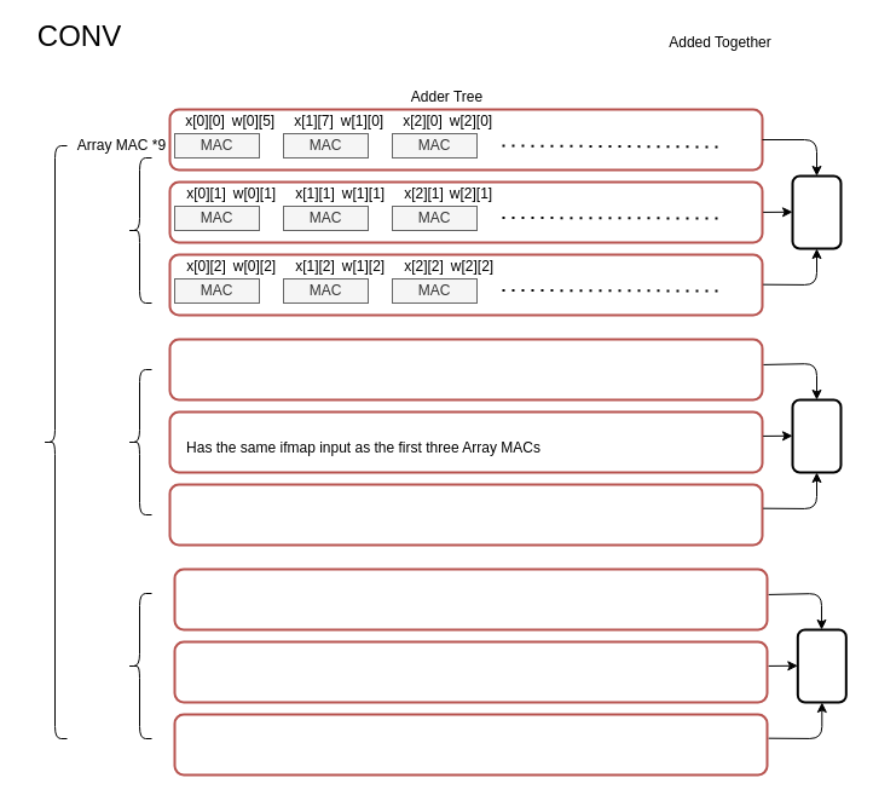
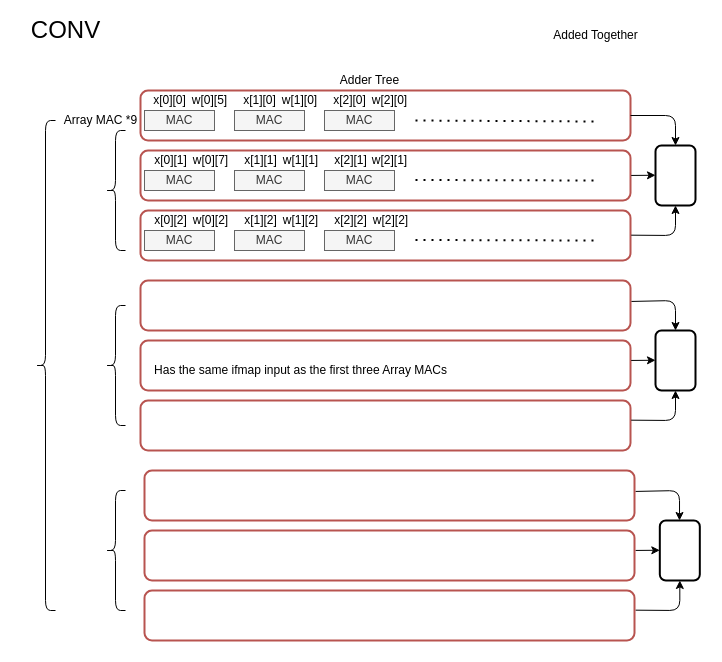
- <mxCell id="12" value="x[1][7]" style="text;html=1;align=center;verticalAlign=middle;resizable=0;points=[];autosize=1;strokeColor=none;" parent="1" vertex="1"><mxGeometry x="234" y="90" width="50" height="20" as="geometry" /></mxCell>
+ <mxCell id="12" value="x[1][0]" style="text;html=1;align=center;verticalAlign=middle;resizable=0;points=[];autosize=1;strokeColor=none;" parent="1" vertex="1"><mxGeometry x="234" y="90" width="50" height="20" as="geometry" /></mxCell>
- <mxCell id="21" value="w[0][1]" style="text;html=1;align=center;verticalAlign=middle;resizable=0;points=[];autosize=1;strokeColor=none;" parent="1" vertex="1"><mxGeometry x="185" y="150" width="50" height="20" as="geometry" /></mxCell>
+ <mxCell id="21" value="w[0][7]" style="text;html=1;align=center;verticalAlign=middle;resizable=0;points=[];autosize=1;strokeColor=none;" parent="1" vertex="1"><mxGeometry x="185" y="150" width="50" height="20" as="geometry" /></mxCell>
